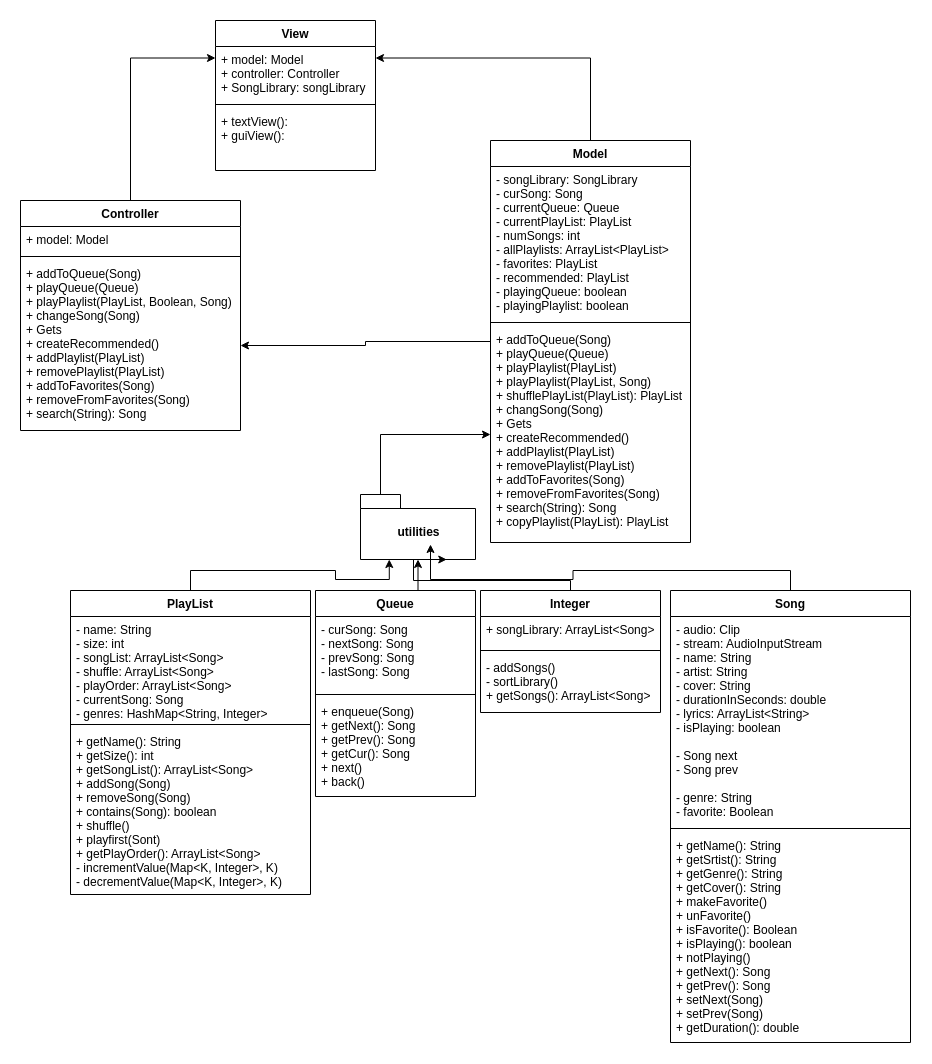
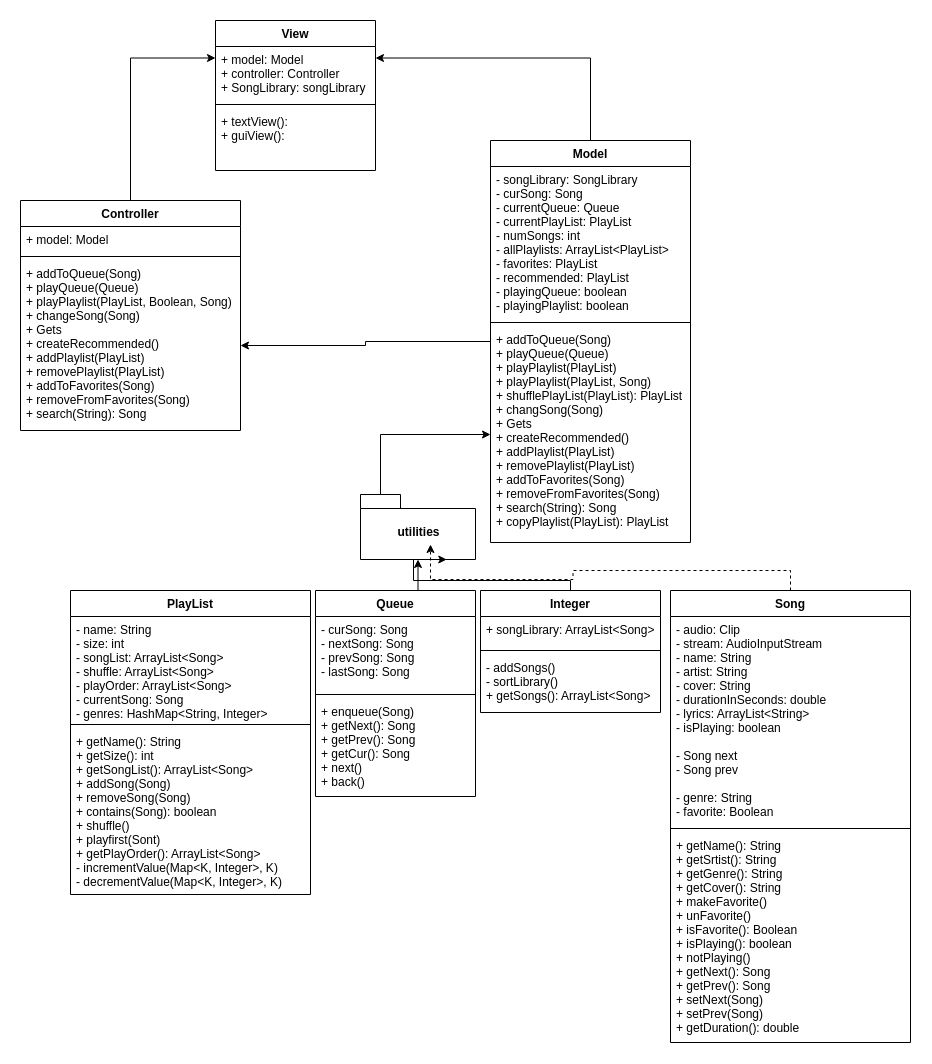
- <mxCell id="19" style="edgeStyle=orthogonalEdgeStyle;rounded=0;orthogonalLoop=1;jettySize=auto;html=1;exitX=0.5;exitY=0;exitDx=0;exitDy=0;entryX=0.25;entryY=1;entryDx=0;entryDy=0;entryPerimeter=0;" parent="1" source="20" target="18" edge="1"><mxGeometry relative="1" as="geometry" /></mxCell>
- <mxCell id="34" style="edgeStyle=orthogonalEdgeStyle;rounded=0;orthogonalLoop=1;jettySize=auto;html=1;exitX=0.5;exitY=0;exitDx=0;exitDy=0;entryX=0;entryY=0;entryDx=70;entryDy=50;entryPerimeter=0;" parent="1" source="35" target="18" edge="1"><mxGeometry relative="1" as="geometry" /></mxCell>
+ <mxCell id="34" style="edgeStyle=orthogonalEdgeStyle;rounded=0;orthogonalLoop=1;jettySize=auto;html=1;exitX=0.5;exitY=0;exitDx=0;exitDy=0;entryX=0;entryY=0;entryDx=70;entryDy=50;entryPerimeter=0;dashed=1;" parent="1" source="35" target="18" edge="1"><mxGeometry relative="1" as="geometry" /></mxCell>
